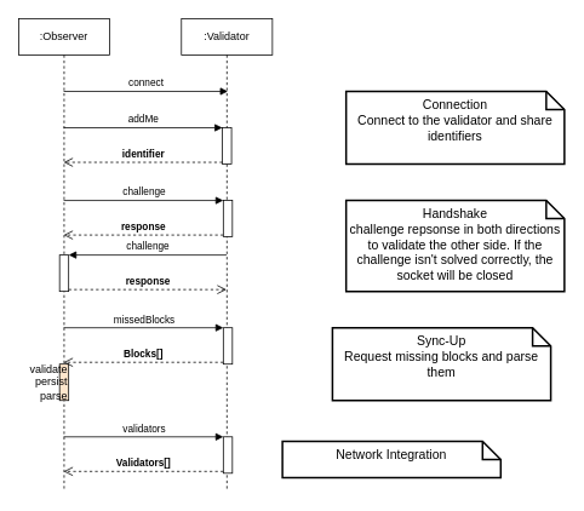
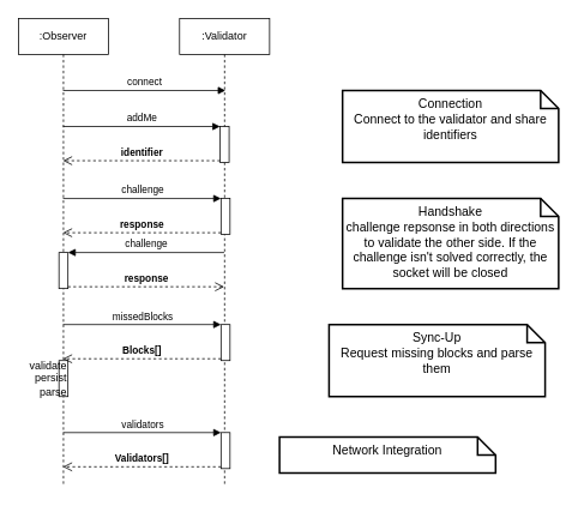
- <mxCell id="4" value="validate&lt;br&gt;persist&lt;br&gt;parse" style="html=1;points=[];perimeter=orthogonalPerimeter;align=right;fillColor=#ffe6cc;" vertex="1" parent="2"><mxGeometry x="45" y="380" width="10" height="40" as="geometry" /></mxCell>
+ <mxCell id="4" value="validate&lt;br&gt;persist&lt;br&gt;parse" style="html=1;points=[];perimeter=orthogonalPerimeter;align=right;" vertex="1" parent="2"><mxGeometry x="45" y="380" width="10" height="40" as="geometry" /></mxCell>
